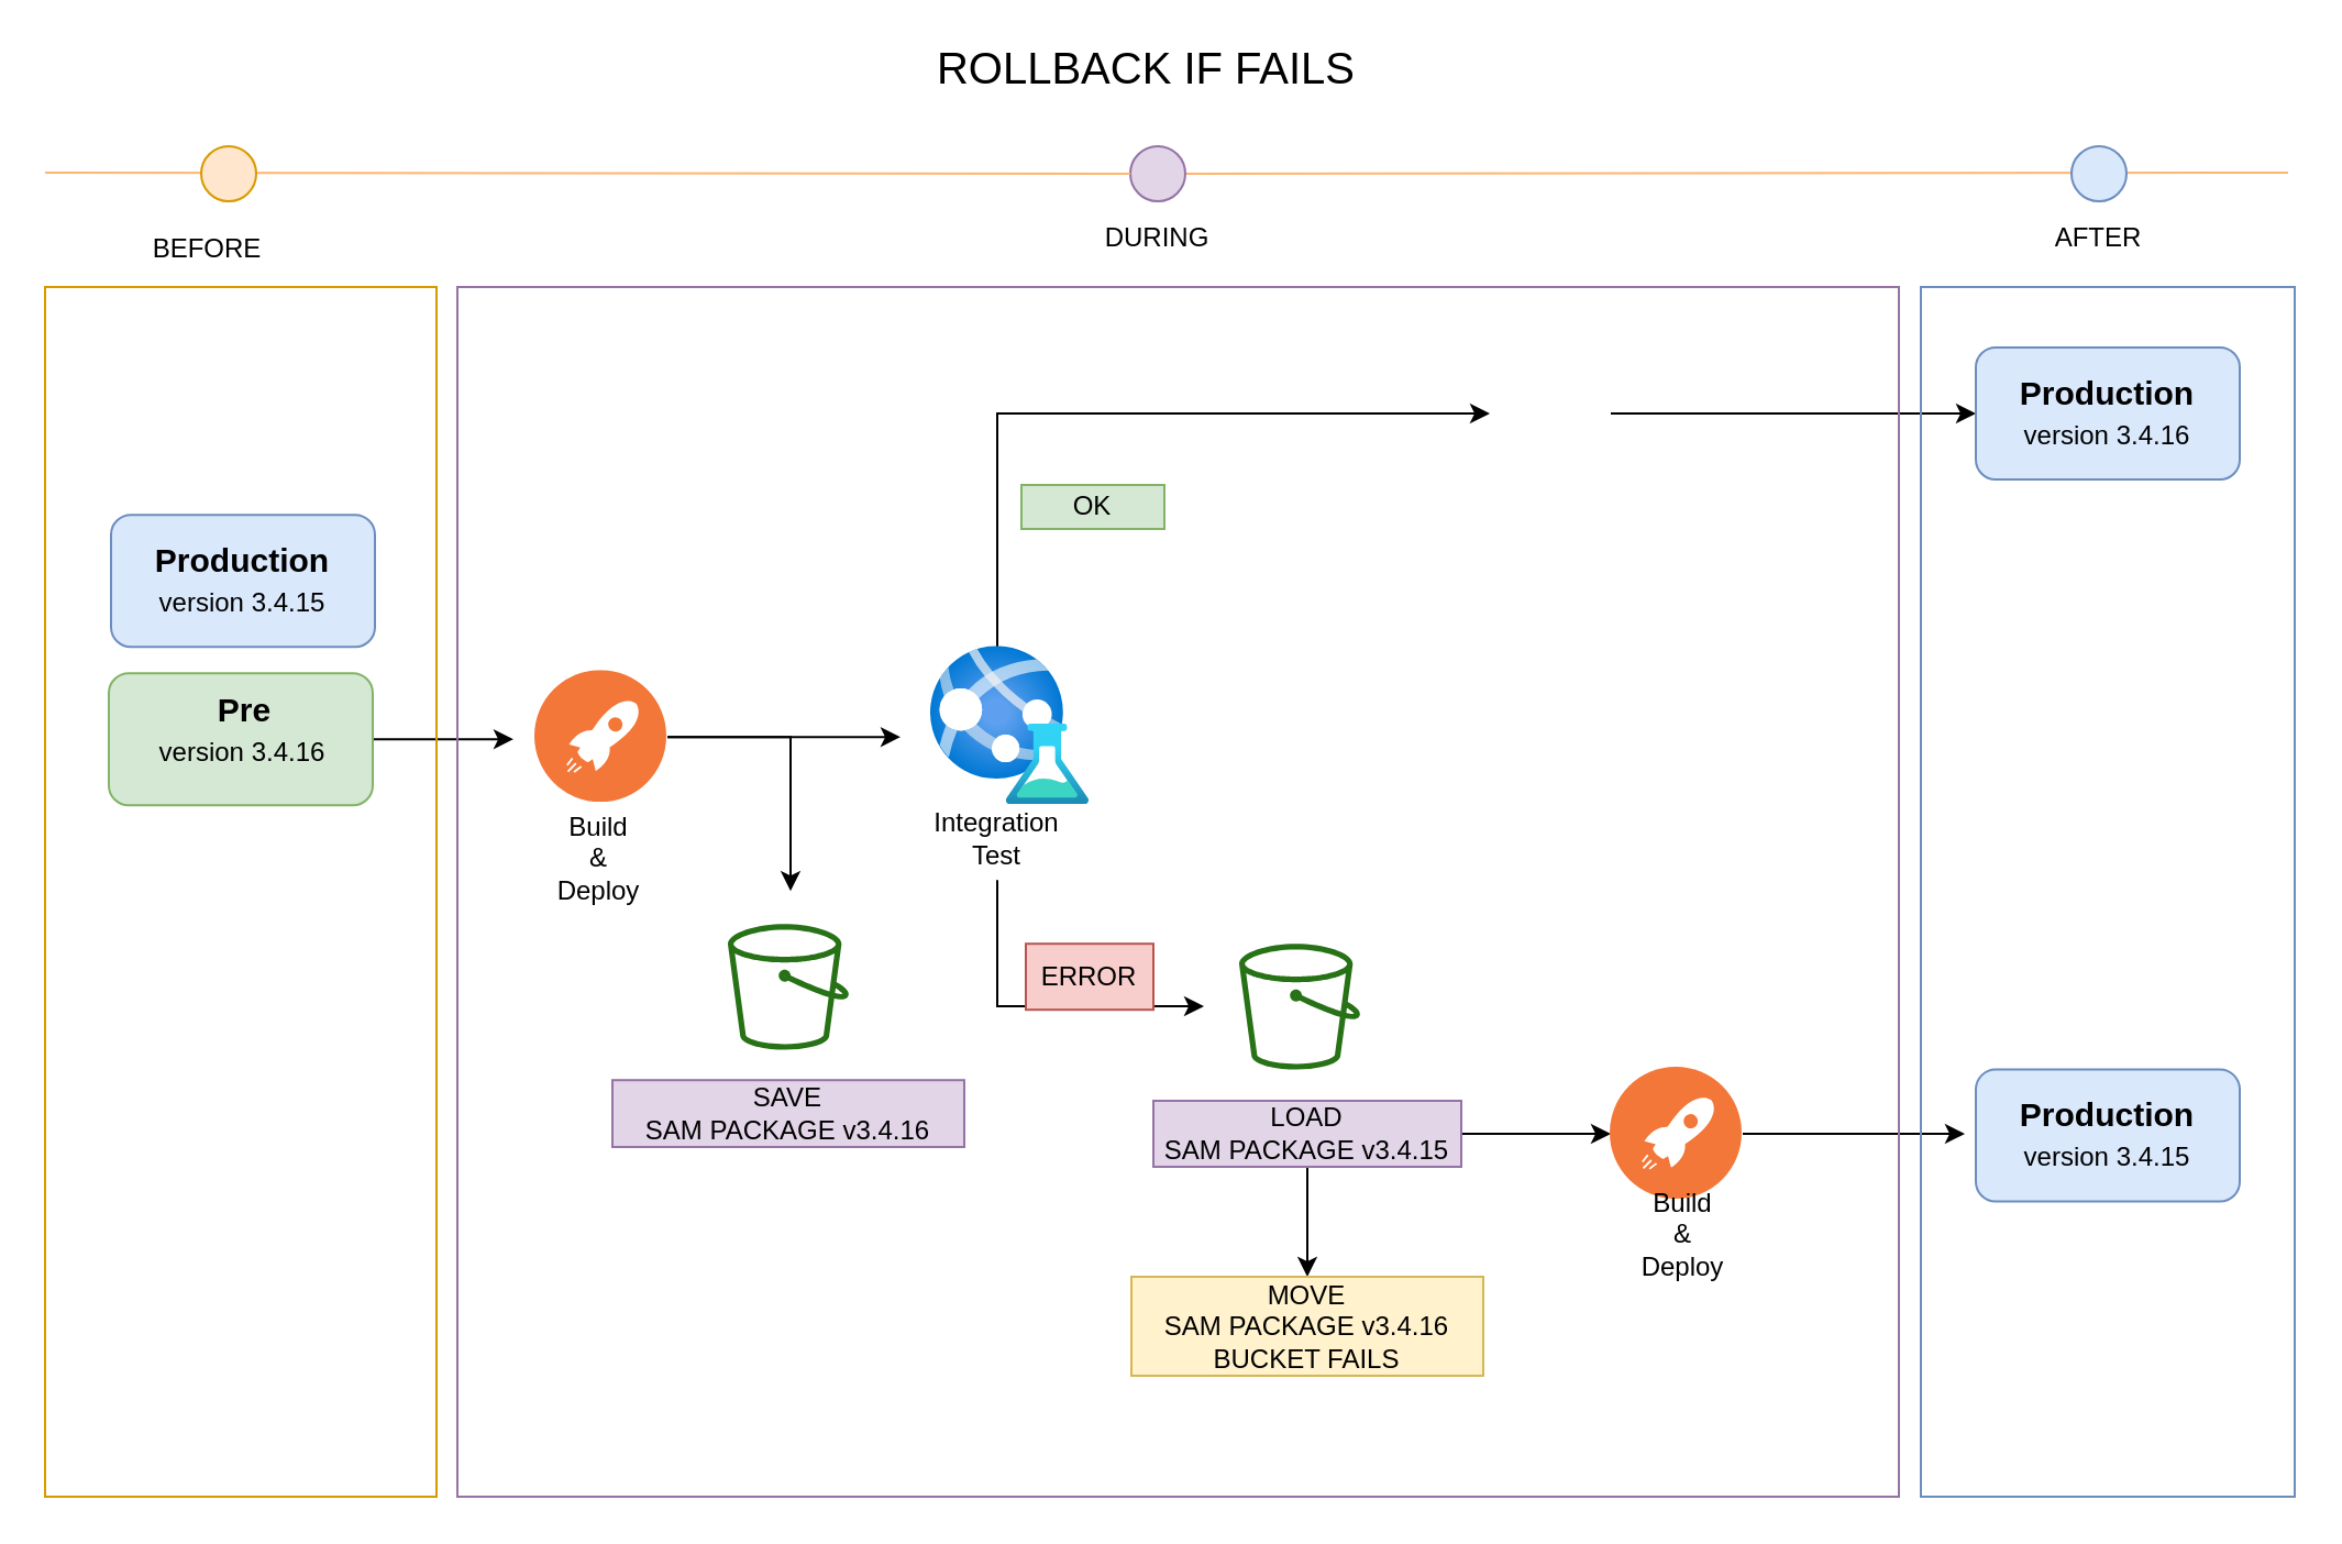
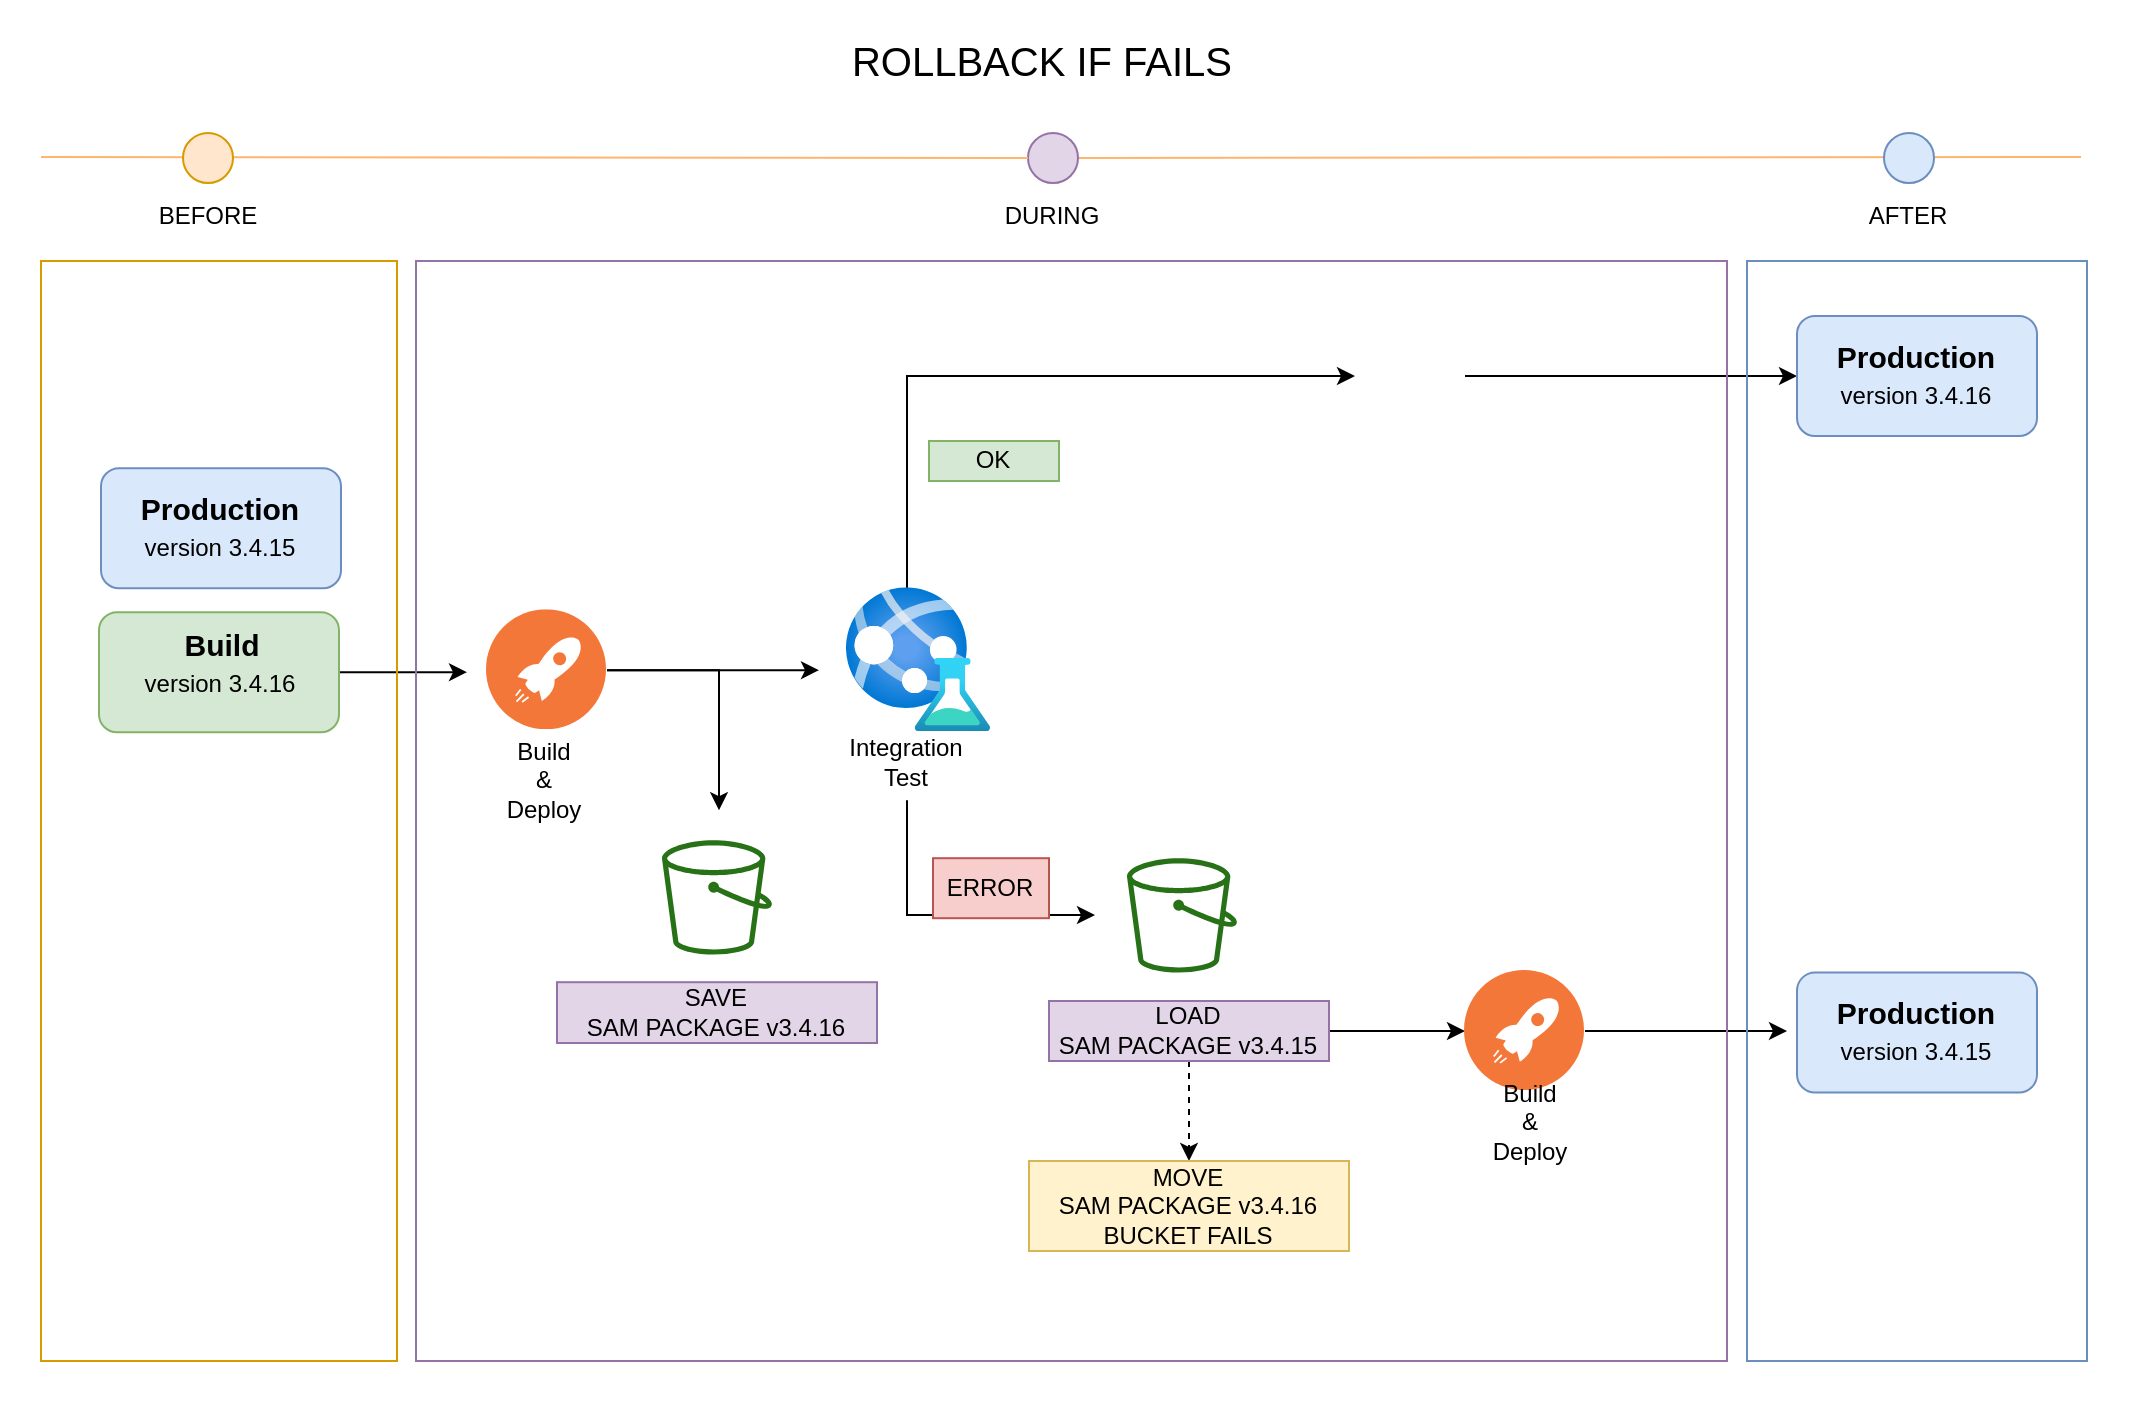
- <mxCell id="37" value="BEFORE" style="text;html=1;strokeColor=none;fillColor=none;align=center;verticalAlign=middle;whiteSpace=wrap;rounded=0;fontSize=12;" vertex="1" parent="1"><mxGeometry x="47.5" y="103" width="92" height="20" as="geometry" /></mxCell>
+ <mxCell id="37" value="BEFORE" style="text;html=1;strokeColor=none;fillColor=none;align=center;verticalAlign=middle;whiteSpace=wrap;rounded=0;fontSize=12;" vertex="1" parent="1"><mxGeometry x="57.5" y="98" width="92" height="20" as="geometry" /></mxCell>
- <mxCell id="22" value="Pre" style="text;html=1;strokeColor=none;fillColor=none;align=center;verticalAlign=middle;whiteSpace=wrap;rounded=0;fontStyle=1;fontSize=15;horizontal=1;" vertex="1" parent="1"><mxGeometry x="61" y="311.6" width="100" height="20" as="geometry" /></mxCell>
+ <mxCell id="22" value="Build" style="text;html=1;strokeColor=none;fillColor=none;align=center;verticalAlign=middle;whiteSpace=wrap;rounded=0;fontStyle=1;fontSize=15;horizontal=1;" vertex="1" parent="1"><mxGeometry x="61" y="311.6" width="100" height="20" as="geometry" /></mxCell>
- <mxCell id="28" style="edgeStyle=orthogonalEdgeStyle;rounded=0;orthogonalLoop=1;jettySize=auto;html=1;entryX=0.5;entryY=0;entryDx=0;entryDy=0;fontSize=12;" edge="1" parent="1" source="29" target="36"><mxGeometry relative="1" as="geometry" /></mxCell>
+ <mxCell id="28" style="edgeStyle=orthogonalEdgeStyle;rounded=0;orthogonalLoop=1;jettySize=auto;html=1;entryX=0.5;entryY=0;entryDx=0;entryDy=0;fontSize=12;dashed=1;" edge="1" parent="1" source="29" target="36"><mxGeometry relative="1" as="geometry" /></mxCell>
